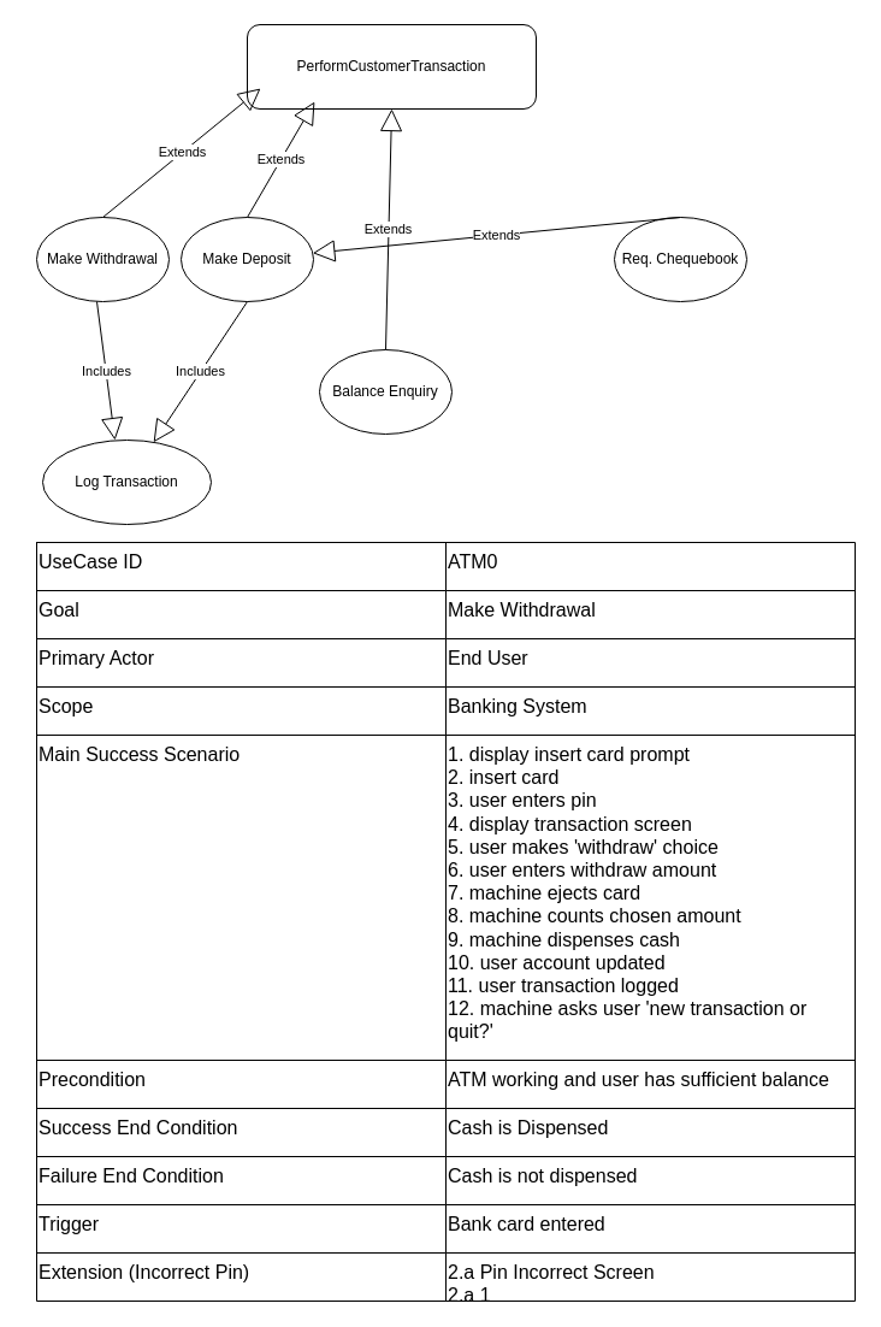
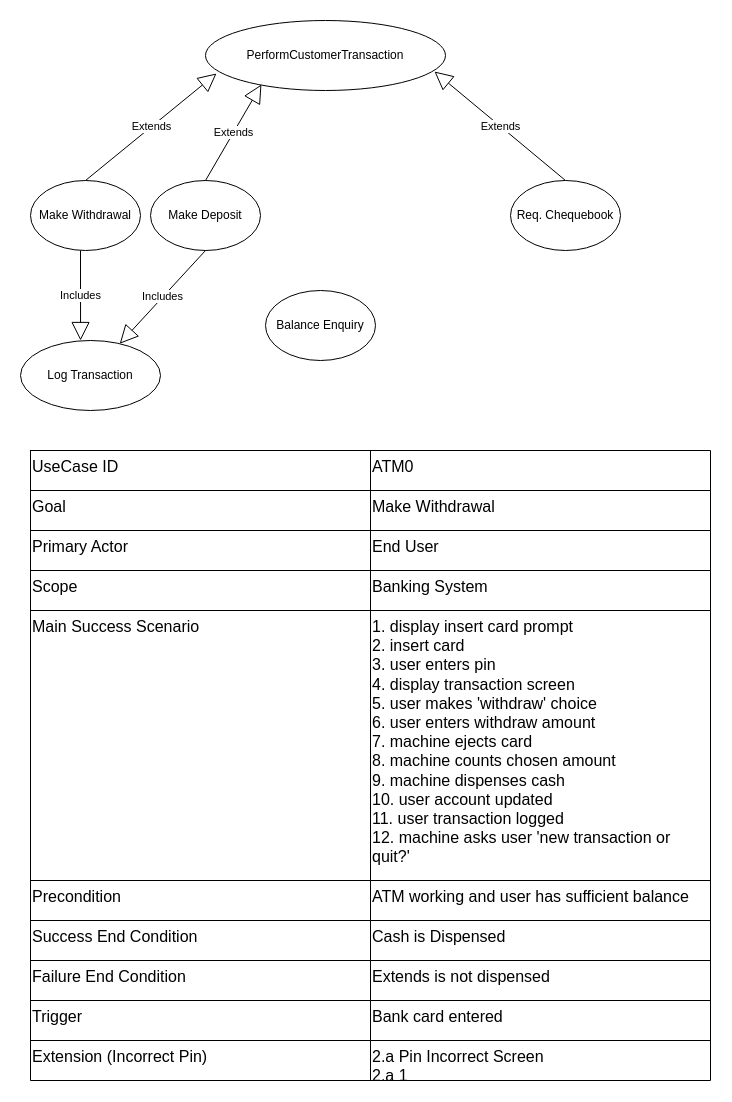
- <mxCell id="2" value="PerformCustomerTransaction" style="whiteSpace=wrap;html=1;rounded=1;" vertex="1" parent="1"><mxGeometry x="205" y="20" width="240" height="70" as="geometry" /></mxCell>
+ <mxCell id="2" value="PerformCustomerTransaction" style="ellipse;whiteSpace=wrap;html=1;" vertex="1" parent="1"><mxGeometry x="205" y="20" width="240" height="70" as="geometry" /></mxCell>
- <mxCell id="10" value="Extends" style="endArrow=block;endSize=16;endFill=0;html=1;rounded=0;exitX=0.5;exitY=0;exitDx=0;exitDy=0;" edge="1" parent="1" source="6" target="4"><mxGeometry width="160" relative="1" as="geometry"><mxPoint x="439" y="192" as="sourcePoint" /><mxPoint x="397" y="105" as="targetPoint" /></mxGeometry></mxCell>
+ <mxCell id="10" value="Extends" style="endArrow=block;endSize=16;endFill=0;html=1;rounded=0;exitX=0.5;exitY=0;exitDx=0;exitDy=0;entryX=0.954;entryY=0.729;entryDx=0;entryDy=0;entryPerimeter=0;" edge="1" parent="1" source="6" target="2"><mxGeometry width="160" relative="1" as="geometry"><mxPoint x="439" y="192" as="sourcePoint" /><mxPoint x="397" y="105" as="targetPoint" /></mxGeometry></mxCell>
- <mxCell id="9" value="Extends" style="endArrow=block;endSize=16;endFill=0;html=1;rounded=0;exitX=0.5;exitY=0;exitDx=0;exitDy=0;entryX=0.5;entryY=1;entryDx=0;entryDy=0;" edge="1" parent="1" source="5" target="2"><mxGeometry width="160" relative="1" as="geometry"><mxPoint x="215" y="190" as="sourcePoint" /><mxPoint x="250" y="100" as="targetPoint" /></mxGeometry></mxCell>
- <mxCell id="11" value="Log Transaction" style="ellipse;whiteSpace=wrap;html=1;" vertex="1" parent="1"><mxGeometry x="35" y="365" width="140" height="70" as="geometry" /></mxCell>
+ <mxCell id="11" value="Log Transaction" style="ellipse;whiteSpace=wrap;html=1;" vertex="1" parent="1"><mxGeometry x="20" y="340" width="140" height="70" as="geometry" /></mxCell>
- <mxCell id="38" value="Cash is not dispensed" style="shape=partialRectangle;html=1;whiteSpace=wrap;connectable=0;strokeColor=inherit;overflow=hidden;fillColor=none;top=0;left=0;bottom=0;right=0;pointerEvents=1;fontSize=16;align=left;verticalAlign=top;" vertex="1" parent="36"><mxGeometry x="340" width="340" height="40" as="geometry"><mxRectangle width="340" height="40" as="alternateBounds" /></mxGeometry></mxCell>
+ <mxCell id="38" value="Extends is not dispensed" style="shape=partialRectangle;html=1;whiteSpace=wrap;connectable=0;strokeColor=inherit;overflow=hidden;fillColor=none;top=0;left=0;bottom=0;right=0;pointerEvents=1;fontSize=16;align=left;verticalAlign=top;" vertex="1" parent="36"><mxGeometry x="340" width="340" height="40" as="geometry"><mxRectangle width="340" height="40" as="alternateBounds" /></mxGeometry></mxCell>
